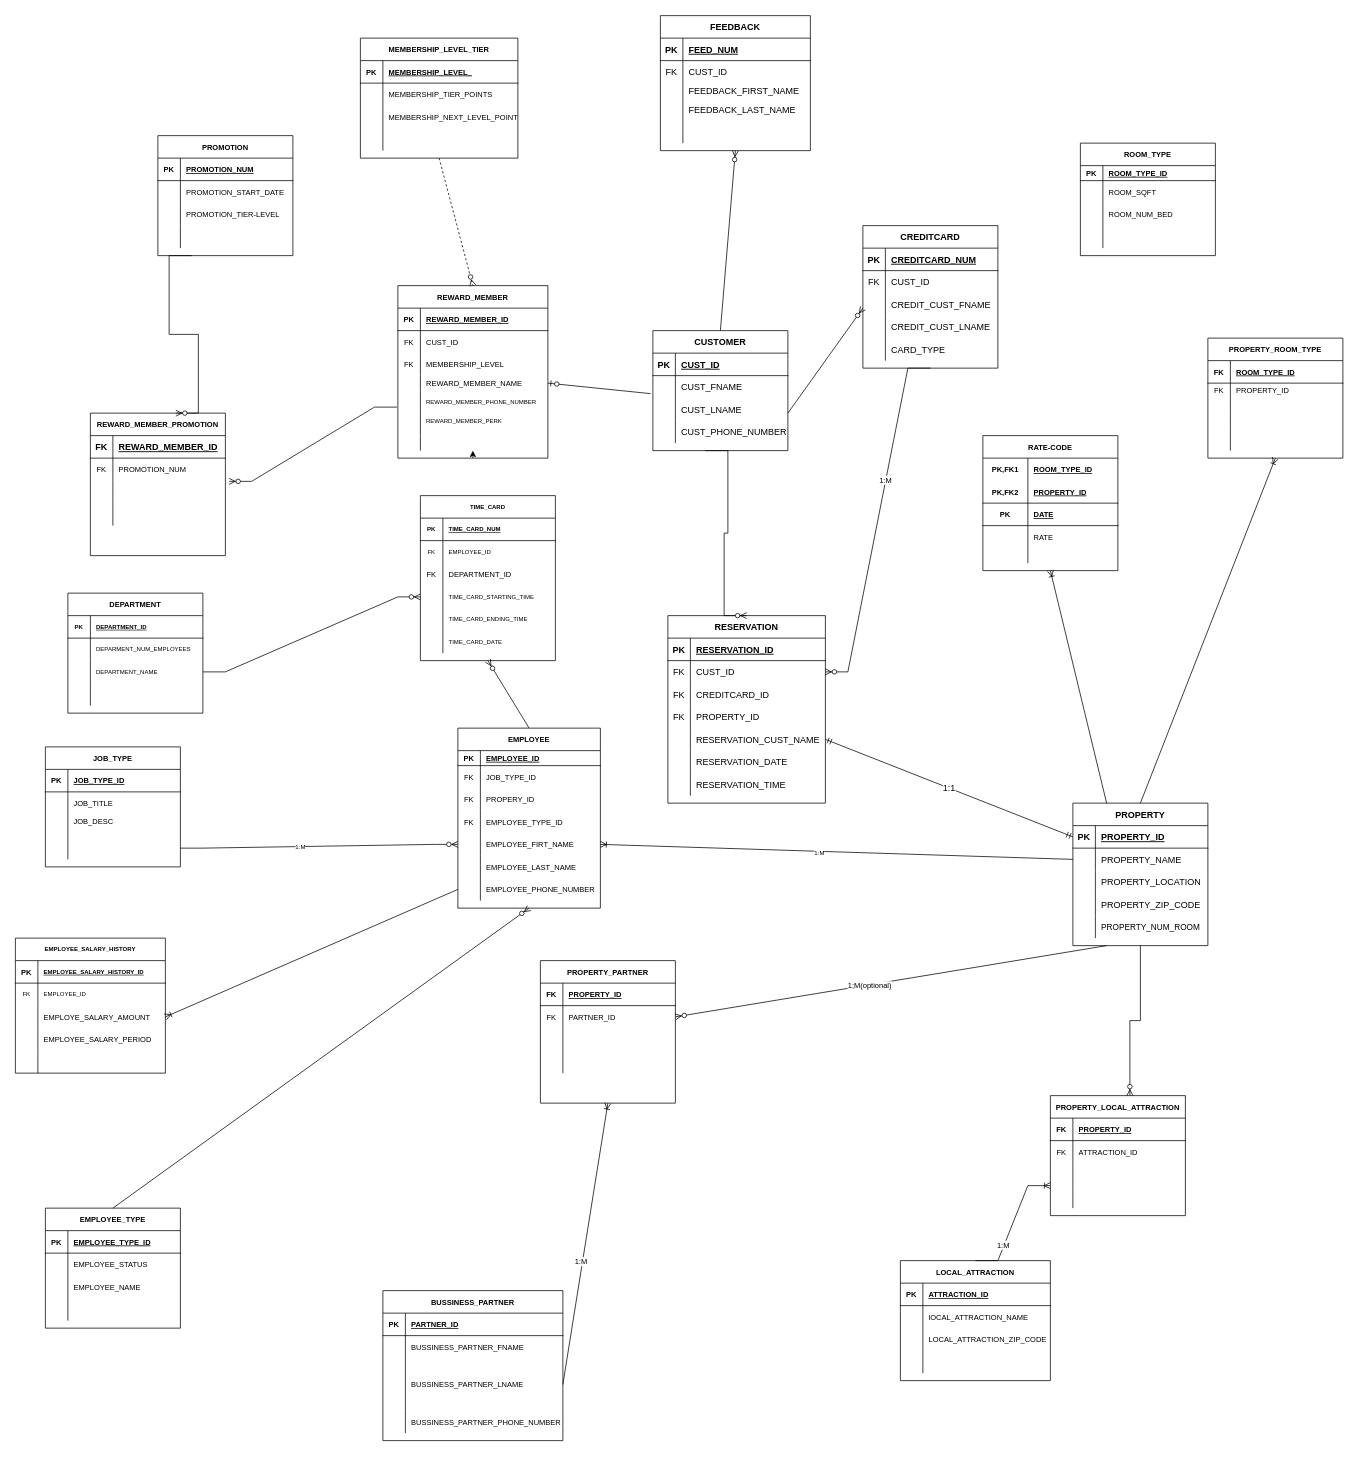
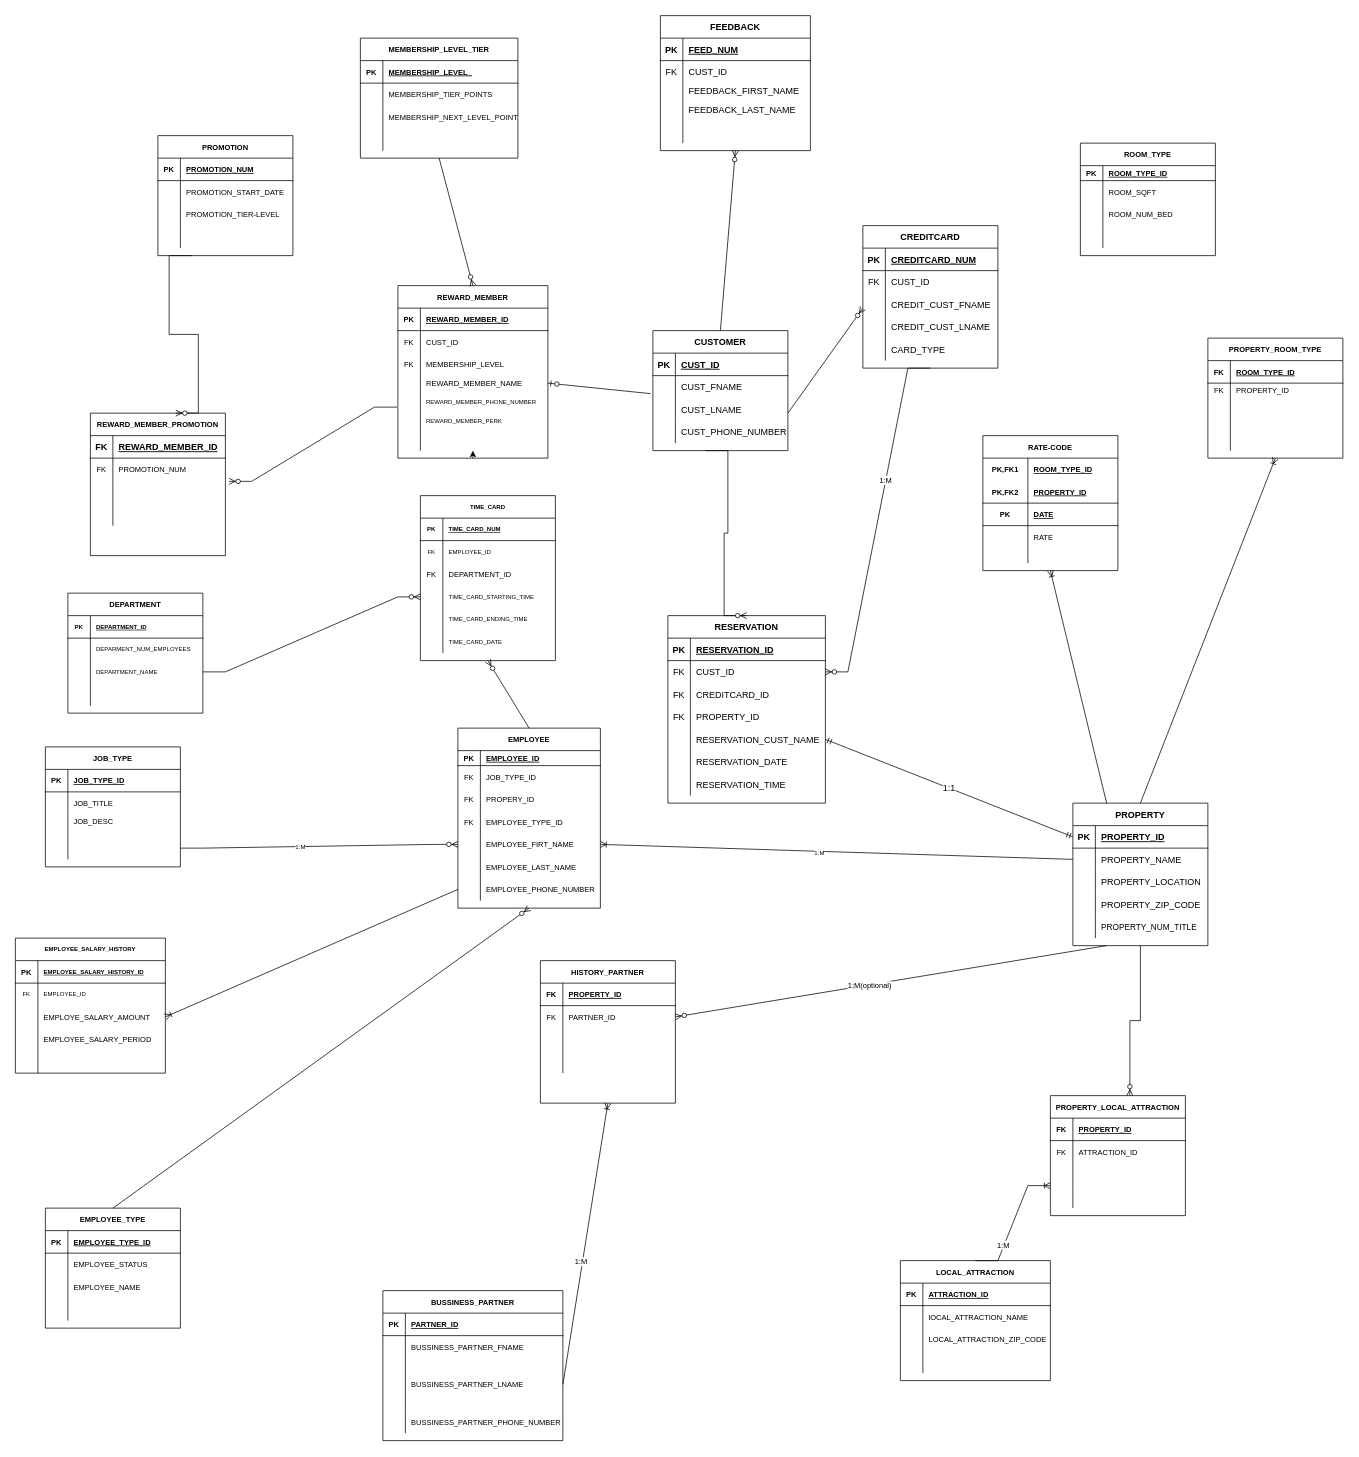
- <mxCell id="244" value="" style="fontSize=12;html=1;endArrow=ERzeroToMany;endFill=1;rounded=0;exitX=0.5;exitY=1;exitDx=0;exitDy=0;entryX=0.5;entryY=0;entryDx=0;entryDy=0;dashed=1;" edge="1" parent="1" source="229" target="206"><mxGeometry width="100" height="100" relative="1" as="geometry"><mxPoint x="540" y="540" as="sourcePoint" /><mxPoint x="610" y="500" as="targetPoint" /></mxGeometry></mxCell>
+ <mxCell id="244" value="" style="fontSize=12;html=1;endArrow=ERzeroToMany;endFill=1;rounded=0;exitX=0.5;exitY=1;exitDx=0;exitDy=0;entryX=0.5;entryY=0;entryDx=0;entryDy=0;" edge="1" parent="1" source="229" target="206"><mxGeometry width="100" height="100" relative="1" as="geometry"><mxPoint x="540" y="540" as="sourcePoint" /><mxPoint x="610" y="500" as="targetPoint" /></mxGeometry></mxCell>
- <mxCell id="89" value="PROPERTY_NUM_ROOM" style="shape=partialRectangle;connectable=0;fillColor=none;top=0;left=0;bottom=0;right=0;align=left;spacingLeft=6;overflow=hidden;fontSize=11;" vertex="1" parent="87"><mxGeometry x="30" width="150" height="30" as="geometry"><mxRectangle width="150" height="30" as="alternateBounds" /></mxGeometry></mxCell>
+ <mxCell id="89" value="PROPERTY_NUM_TITLE" style="shape=partialRectangle;connectable=0;fillColor=none;top=0;left=0;bottom=0;right=0;align=left;spacingLeft=6;overflow=hidden;fontSize=11;" vertex="1" parent="87"><mxGeometry x="30" width="150" height="30" as="geometry"><mxRectangle width="150" height="30" as="alternateBounds" /></mxGeometry></mxCell>
- <mxCell id="191" value="PROPERTY_PARTNER" style="shape=table;startSize=30;container=1;collapsible=1;childLayout=tableLayout;fixedRows=1;rowLines=0;fontStyle=1;align=center;resizeLast=1;fontSize=10;labelBorderColor=none;" vertex="1" parent="1"><mxGeometry x="720" y="1280" width="180" height="190" as="geometry" /></mxCell>
+ <mxCell id="191" value="HISTORY_PARTNER" style="shape=table;startSize=30;container=1;collapsible=1;childLayout=tableLayout;fixedRows=1;rowLines=0;fontStyle=1;align=center;resizeLast=1;fontSize=10;labelBorderColor=none;" vertex="1" parent="1"><mxGeometry x="720" y="1280" width="180" height="190" as="geometry" /></mxCell>
